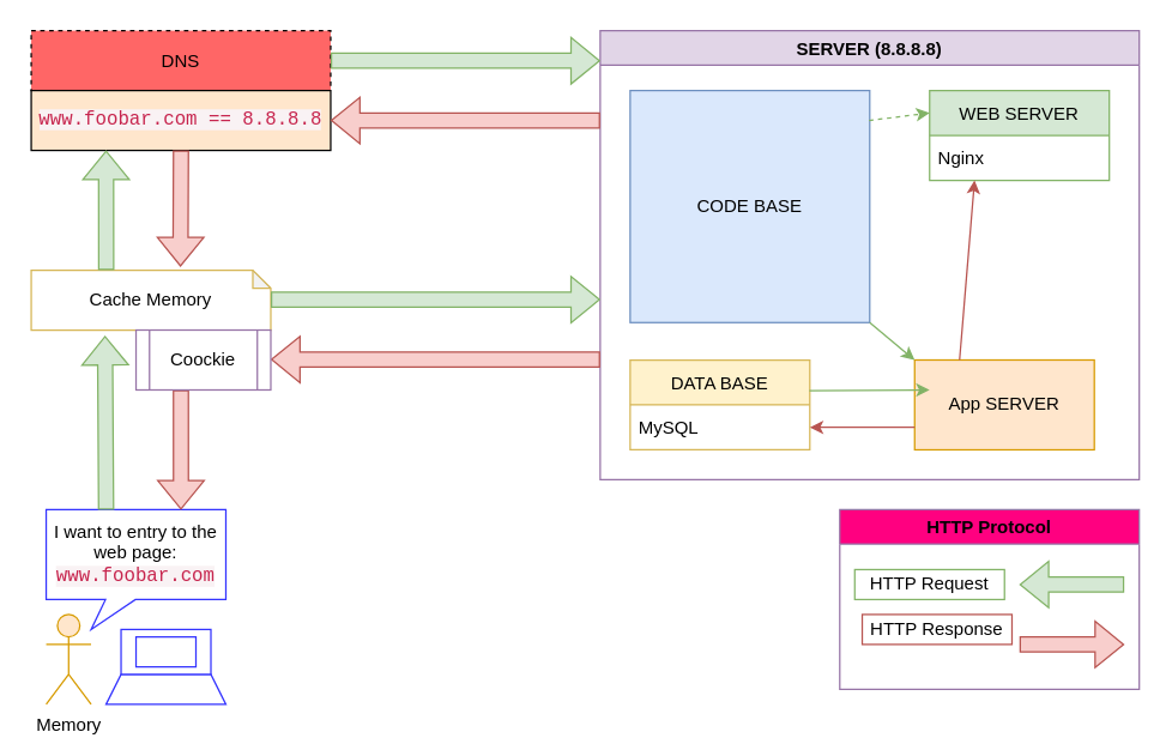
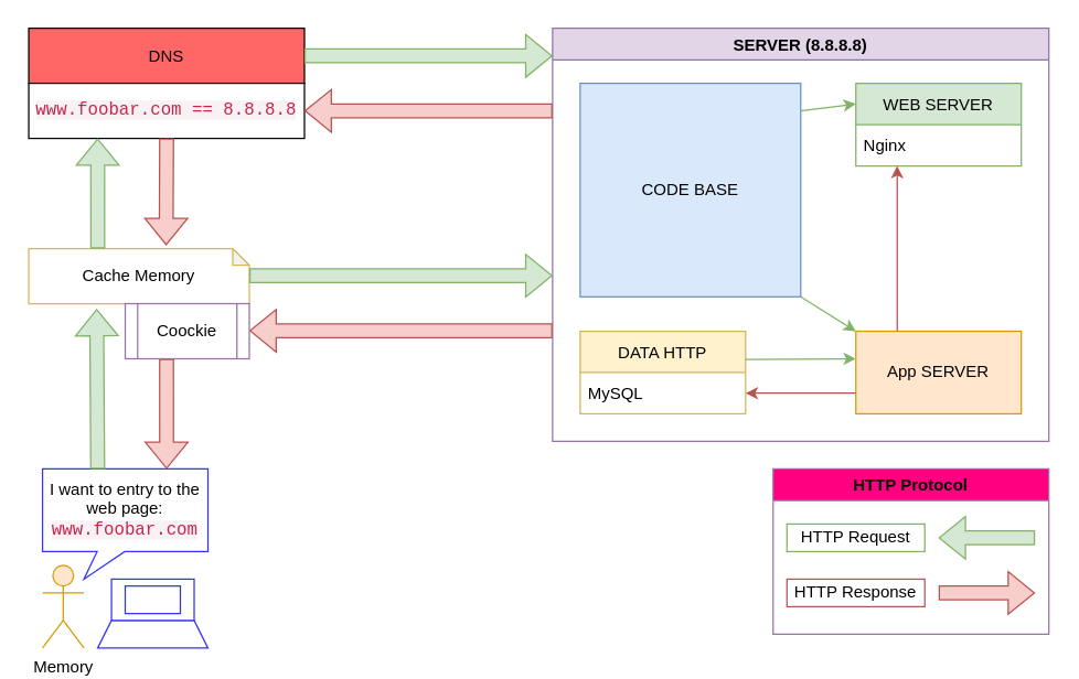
- <mxCell id="2" value="&lt;p style=&quot;line-height: 1&quot;&gt;DNS&lt;/p&gt;" style="rounded=0;whiteSpace=wrap;html=1;fillColor=#FF6666;dashed=1;" parent="1" vertex="1"><mxGeometry x="20" y="20" width="200" height="40" as="geometry" /></mxCell>
+ <mxCell id="2" value="&lt;p style=&quot;line-height: 1&quot;&gt;DNS&lt;/p&gt;" style="rounded=0;whiteSpace=wrap;html=1;fillColor=#FF6666;" parent="1" vertex="1"><mxGeometry x="20" y="20" width="200" height="40" as="geometry" /></mxCell>
- <mxCell id="10" value="" style="endArrow=classic;html=1;rounded=0;fillColor=#d5e8d4;strokeColor=#82b366;entryX=0;entryY=0.25;entryDx=0;entryDy=0;exitX=0.997;exitY=0.129;exitDx=0;exitDy=0;exitPerimeter=0;dashed=1;" parent="3" source="4" target="5" edge="1"><mxGeometry width="50" height="50" relative="1" as="geometry"><mxPoint x="200" y="130" as="sourcePoint" /><mxPoint x="-170" y="360" as="targetPoint" /></mxGeometry></mxCell>
+ <mxCell id="10" value="" style="endArrow=classic;html=1;rounded=0;fillColor=#d5e8d4;strokeColor=#82b366;entryX=0;entryY=0.25;entryDx=0;entryDy=0;exitX=0.997;exitY=0.129;exitDx=0;exitDy=0;exitPerimeter=0;" parent="3" source="4" target="5" edge="1"><mxGeometry width="50" height="50" relative="1" as="geometry"><mxPoint x="200" y="130" as="sourcePoint" /><mxPoint x="-170" y="360" as="targetPoint" /></mxGeometry></mxCell>
- <mxCell id="15" value="&lt;span style=&quot;color: rgb(199 , 37 , 78) ; font-family: &amp;#34;menlo&amp;#34; , &amp;#34;monaco&amp;#34; , &amp;#34;consolas&amp;#34; , &amp;#34;courier new&amp;#34; , monospace ; font-size: 12.6px ; background-color: rgb(249 , 242 , 244)&quot;&gt;www.foobar.com ==&amp;nbsp;&lt;/span&gt;&lt;span style=&quot;color: rgb(199 , 37 , 78) ; font-family: &amp;#34;menlo&amp;#34; , &amp;#34;monaco&amp;#34; , &amp;#34;consolas&amp;#34; , &amp;#34;courier new&amp;#34; , monospace ; font-size: 12.6px ; text-align: left ; background-color: rgb(249 , 242 , 244)&quot;&gt;8.8.8.8&lt;/span&gt;" style="rounded=0;whiteSpace=wrap;html=1;fillColor=#ffe6cc;" parent="1" vertex="1"><mxGeometry x="20" y="60" width="200" height="40" as="geometry" /></mxCell>
+ <mxCell id="15" value="&lt;span style=&quot;color: rgb(199 , 37 , 78) ; font-family: &amp;#34;menlo&amp;#34; , &amp;#34;monaco&amp;#34; , &amp;#34;consolas&amp;#34; , &amp;#34;courier new&amp;#34; , monospace ; font-size: 12.6px ; background-color: rgb(249 , 242 , 244)&quot;&gt;www.foobar.com ==&amp;nbsp;&lt;/span&gt;&lt;span style=&quot;color: rgb(199 , 37 , 78) ; font-family: &amp;#34;menlo&amp;#34; , &amp;#34;monaco&amp;#34; , &amp;#34;consolas&amp;#34; , &amp;#34;courier new&amp;#34; , monospace ; font-size: 12.6px ; text-align: left ; background-color: rgb(249 , 242 , 244)&quot;&gt;8.8.8.8&lt;/span&gt;" style="rounded=0;whiteSpace=wrap;html=1;" parent="1" vertex="1"><mxGeometry x="20" y="60" width="200" height="40" as="geometry" /></mxCell>
- <mxCell id="8" value="DATA BASE" style="swimlane;fontStyle=0;childLayout=stackLayout;horizontal=1;startSize=30;horizontalStack=0;resizeParent=1;resizeParentMax=0;resizeLast=0;collapsible=1;marginBottom=0;swimlaneFillColor=default;fillColor=#fff2cc;strokeColor=#d6b656;" parent="3" vertex="1"><mxGeometry x="20" y="220" width="120" height="60" as="geometry" /></mxCell>
+ <mxCell id="8" value="DATA HTTP" style="swimlane;fontStyle=0;childLayout=stackLayout;horizontal=1;startSize=30;horizontalStack=0;resizeParent=1;resizeParentMax=0;resizeLast=0;collapsible=1;marginBottom=0;swimlaneFillColor=default;fillColor=#fff2cc;strokeColor=#d6b656;" parent="3" vertex="1"><mxGeometry x="20" y="220" width="120" height="60" as="geometry" /></mxCell>
- <mxCell id="7" value="App SERVER" style="rounded=0;whiteSpace=wrap;html=1;fillColor=#ffe6cc;strokeColor=#d79b00;" parent="3" vertex="1"><mxGeometry x="210" y="220" width="120" height="60" as="geometry" /></mxCell>
+ <mxCell id="7" value="App SERVER" style="rounded=0;whiteSpace=wrap;html=1;fillColor=#ffe6cc;strokeColor=#d79b00;" parent="3" vertex="1"><mxGeometry x="220" y="220" width="120" height="60" as="geometry" /></mxCell>
- <mxCell id="32" value="HTTP Response" style="text;html=1;strokeColor=#b85450;fillColor=none;align=center;verticalAlign=middle;whiteSpace=wrap;rounded=0;" parent="29" vertex="1"><mxGeometry x="15" y="70" width="100" height="20" as="geometry" /></mxCell>
+ <mxCell id="32" value="HTTP Response" style="text;html=1;strokeColor=#b85450;fillColor=none;align=center;verticalAlign=middle;whiteSpace=wrap;rounded=0;" parent="29" vertex="1"><mxGeometry x="10" y="80" width="100" height="20" as="geometry" /></mxCell>
